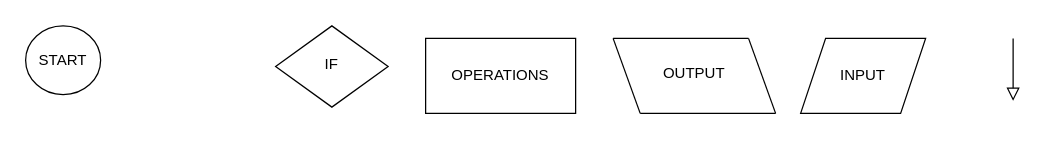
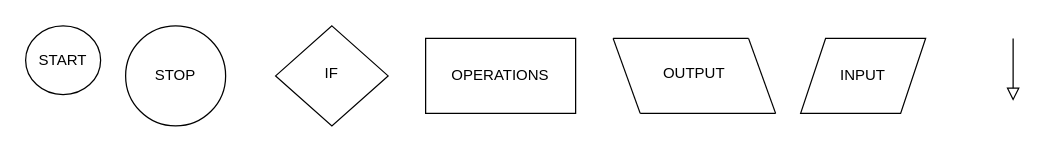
- <mxCell id="5" value="IF" style="rhombus;whiteSpace=wrap;html=1;shadow=0;fontFamily=Helvetica;fontSize=12;align=center;strokeWidth=1;spacing=6;spacingTop=-4;" vertex="1" parent="1"><mxGeometry x="220" y="20" width="90" height="65" as="geometry" /></mxCell>
+ <mxCell id="5" value="IF" style="rhombus;whiteSpace=wrap;html=1;shadow=0;fontFamily=Helvetica;fontSize=12;align=center;strokeWidth=1;spacing=6;spacingTop=-4;" vertex="1" parent="1"><mxGeometry x="220" width="90" height="80" as="geometry" y="20" /></mxCell>
+ <mxCell id="4" value="STOP" style="ellipse;whiteSpace=wrap;html=1;" vertex="1" parent="1"><mxGeometry x="100" width="80" height="80" as="geometry" y="20" /></mxCell>
